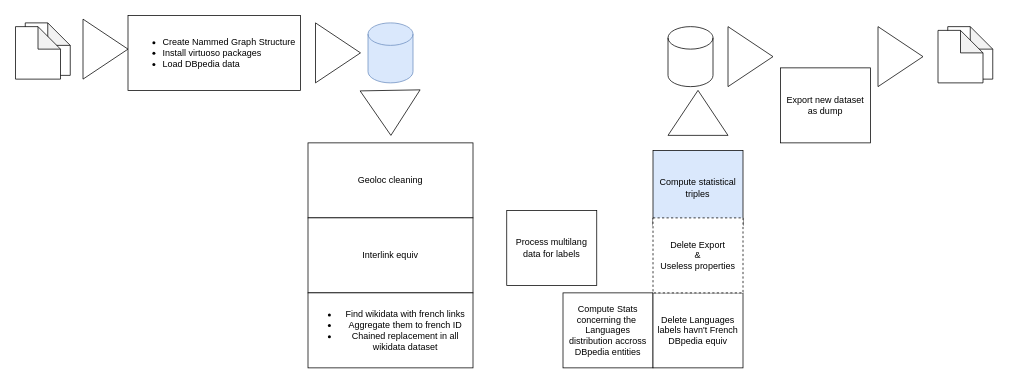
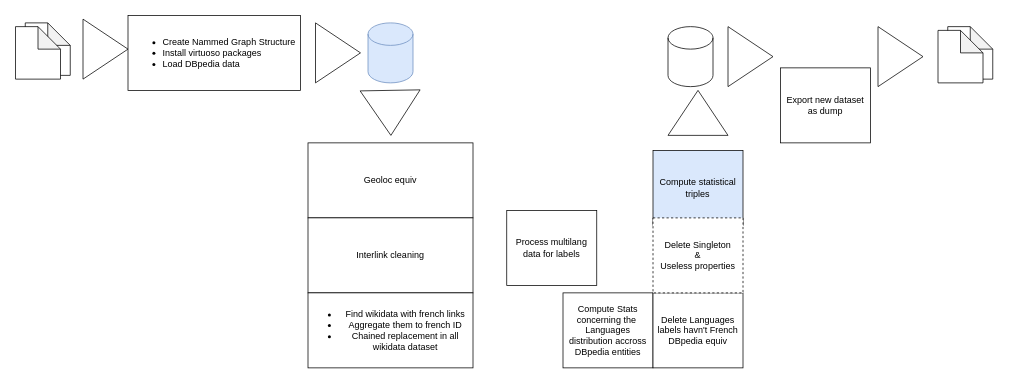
- <mxCell id="4" value="Geoloc cleaning" style="rounded=0;whiteSpace=wrap;html=1;" vertex="1" parent="1"><mxGeometry x="410" y="190" width="220" height="100" as="geometry" /></mxCell>
+ <mxCell id="4" value="Geoloc equiv" style="rounded=0;whiteSpace=wrap;html=1;" vertex="1" parent="1"><mxGeometry x="410" y="190" width="220" height="100" as="geometry" /></mxCell>
- <mxCell id="5" value="Interlink equiv" style="rounded=0;whiteSpace=wrap;html=1;" vertex="1" parent="1"><mxGeometry x="410" y="290" width="220" height="100" as="geometry" /></mxCell>
+ <mxCell id="5" value="Interlink cleaning" style="rounded=0;whiteSpace=wrap;html=1;" vertex="1" parent="1"><mxGeometry x="410" y="290" width="220" height="100" as="geometry" /></mxCell>
- <mxCell id="18" value="&lt;div&gt;Delete Export&lt;/div&gt;&lt;div&gt;&amp;amp;&lt;br&gt;Useless properties&lt;br&gt;&lt;/div&gt;" style="rounded=0;whiteSpace=wrap;html=1;dashed=1;" vertex="1" parent="1"><mxGeometry x="870" y="290" width="120" height="100" as="geometry" /></mxCell>
+ <mxCell id="18" value="&lt;div&gt;Delete Singleton&lt;/div&gt;&lt;div&gt;&amp;amp;&lt;br&gt;Useless properties&lt;br&gt;&lt;/div&gt;" style="rounded=0;whiteSpace=wrap;html=1;dashed=1;" vertex="1" parent="1"><mxGeometry x="870" y="290" width="120" height="100" as="geometry" /></mxCell>
